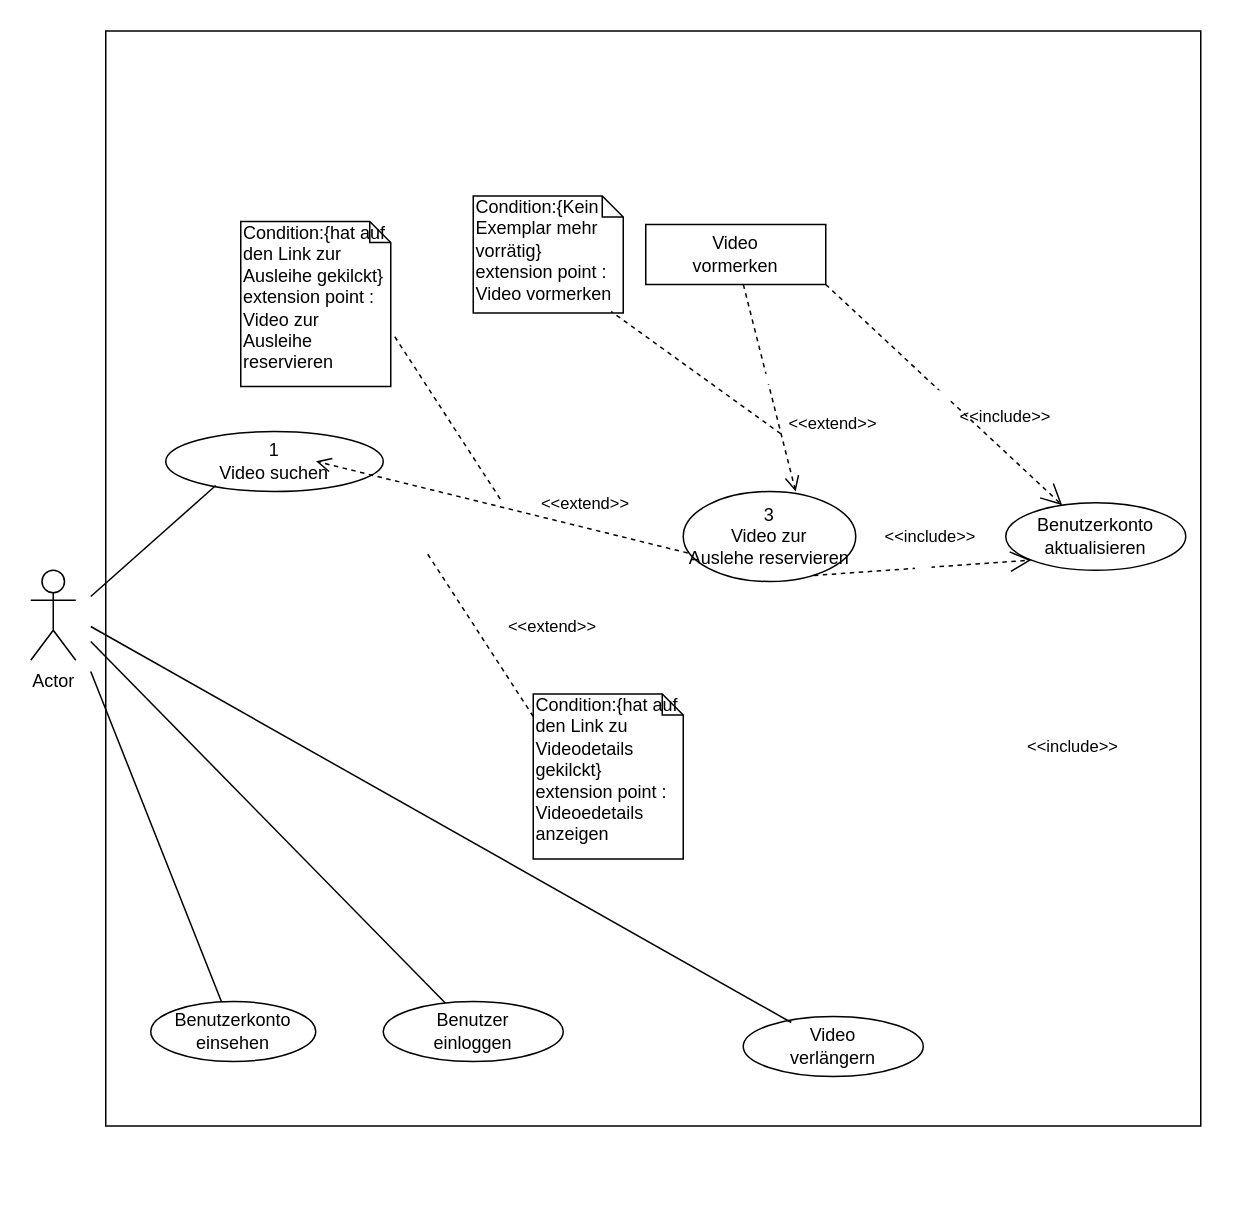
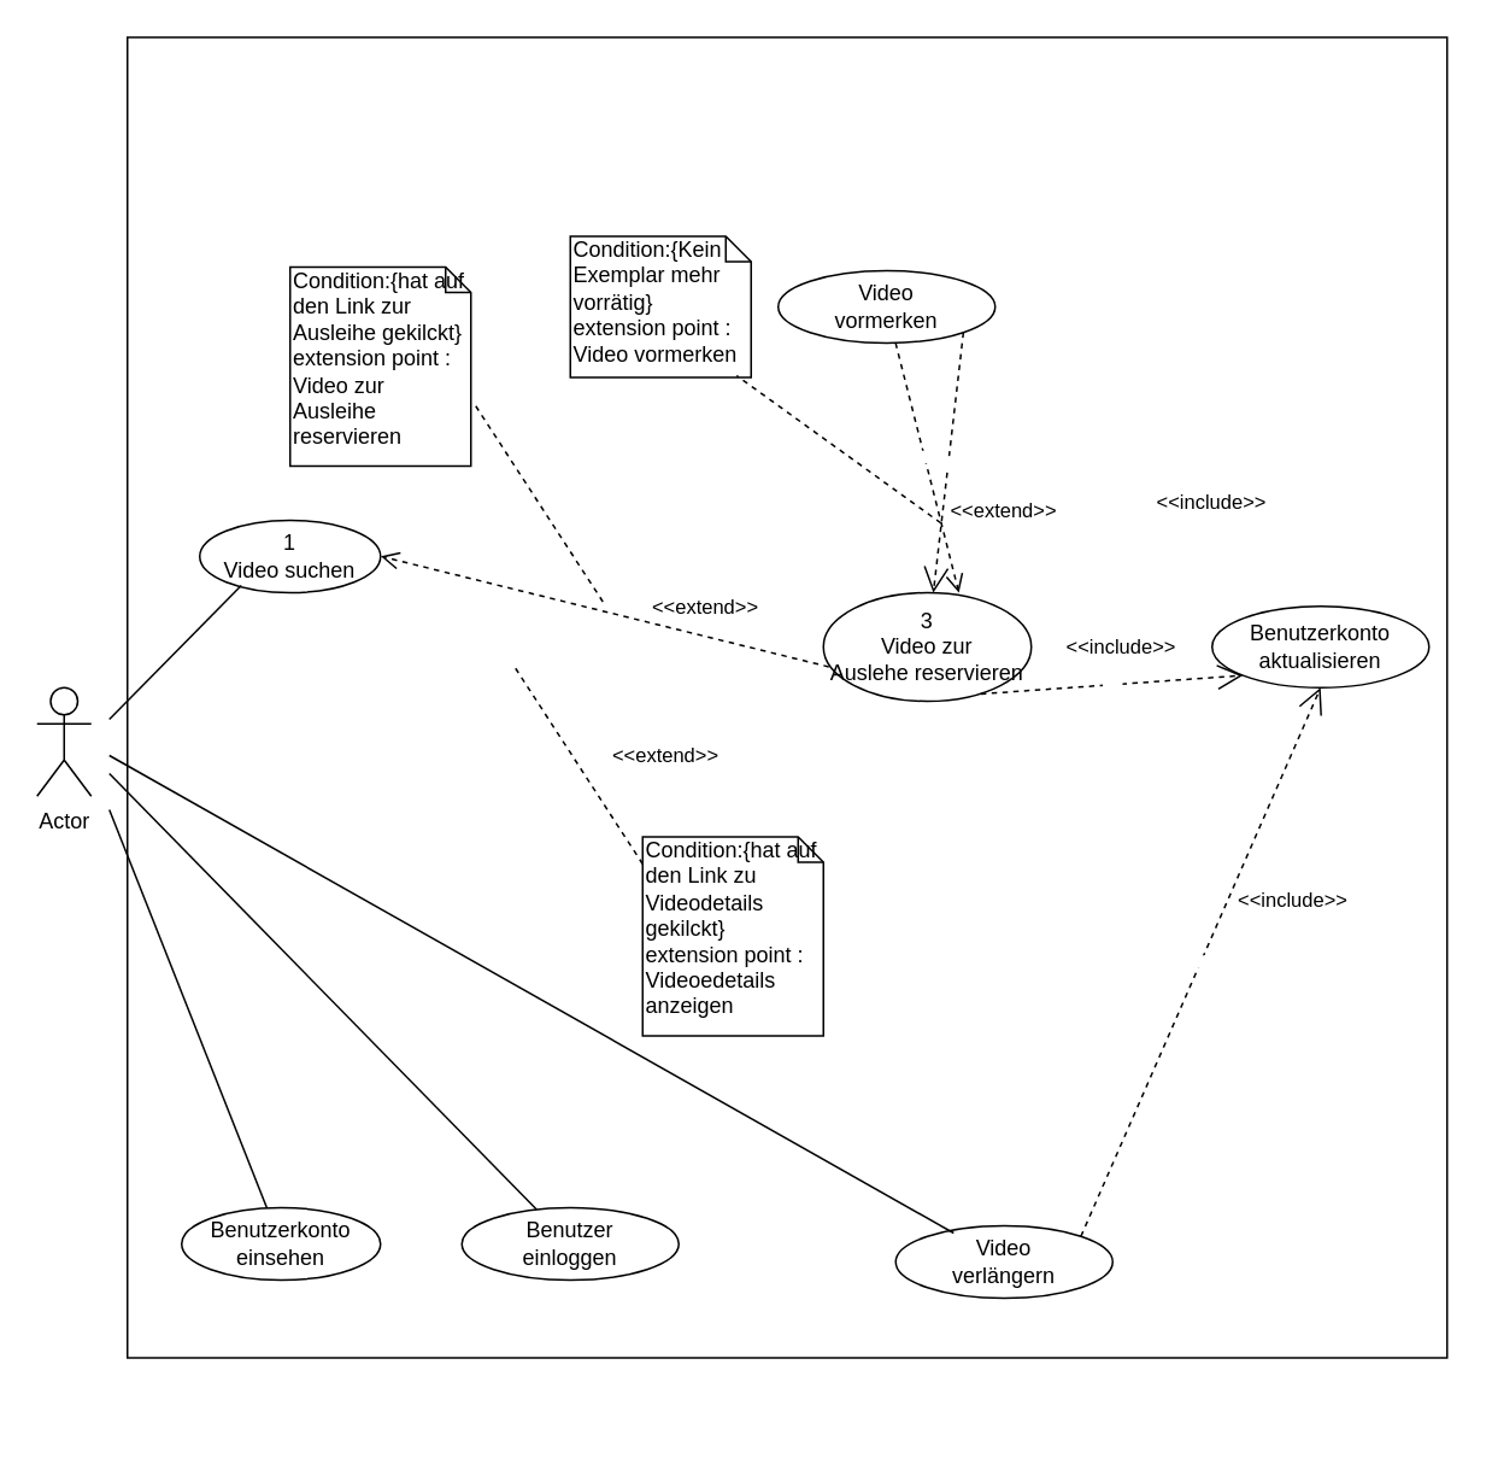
- <mxCell id="9" value="&lt;div&gt;Video&lt;/div&gt;&lt;div&gt;vormerken&lt;br&gt;&lt;/div&gt;" style="whiteSpace=wrap;html=1;rounded=0;" parent="1" vertex="1"><mxGeometry x="430" y="149" width="120" height="40" as="geometry" /></mxCell>
+ <mxCell id="9" value="&lt;div&gt;Video&lt;/div&gt;&lt;div&gt;vormerken&lt;br&gt;&lt;/div&gt;" style="ellipse;whiteSpace=wrap;html=1;" parent="1" vertex="1"><mxGeometry x="430" y="149" width="120" height="40" as="geometry" /></mxCell>
- <mxCell id="21" value="Use" style="endArrow=open;endSize=12;dashed=1;html=1;fontSize=6;fontColor=#FFFFFF;exitX=1;exitY=1;exitDx=0;exitDy=0;" edge="1" parent="1" source="9" target="6"><mxGeometry width="160" relative="1" as="geometry"><mxPoint x="547.555" y="227.98" as="sourcePoint" /><mxPoint x="692.6" y="217.73" as="targetPoint" /></mxGeometry></mxCell>
+ <mxCell id="21" value="Use" style="endArrow=open;endSize=12;dashed=1;html=1;fontSize=6;fontColor=#FFFFFF;exitX=1;exitY=1;exitDx=0;exitDy=0;" edge="1" parent="1" source="9" target="8"><mxGeometry width="160" relative="1" as="geometry"><mxPoint x="547.555" y="227.98" as="sourcePoint" /><mxPoint x="692.6" y="217.73" as="targetPoint" /></mxGeometry></mxCell>
- <mxCell id="3" value="1&lt;div&gt;Video suchen&lt;/div&gt;" style="ellipse;whiteSpace=wrap;html=1;" parent="1" vertex="1"><mxGeometry x="110" y="287" width="145" height="40" as="geometry" /></mxCell>
+ <mxCell id="3" value="1&lt;div&gt;Video suchen&lt;/div&gt;" style="ellipse;whiteSpace=wrap;html=1;" parent="1" vertex="1"><mxGeometry x="110" y="287" width="100" height="40" as="geometry" /></mxCell>
+ <mxCell id="23" value="Use" style="endArrow=open;endSize=12;dashed=1;html=1;fontSize=6;fontColor=#FFFFFF;entryX=0.5;entryY=1;entryDx=0;entryDy=0;exitX=1;exitY=0;exitDx=0;exitDy=0;" edge="1" parent="1" source="5" target="6"><mxGeometry width="160" relative="1" as="geometry"><mxPoint x="630.055" y="615.98" as="sourcePoint" /><mxPoint x="775.1" y="605.73" as="targetPoint" /></mxGeometry></mxCell>
